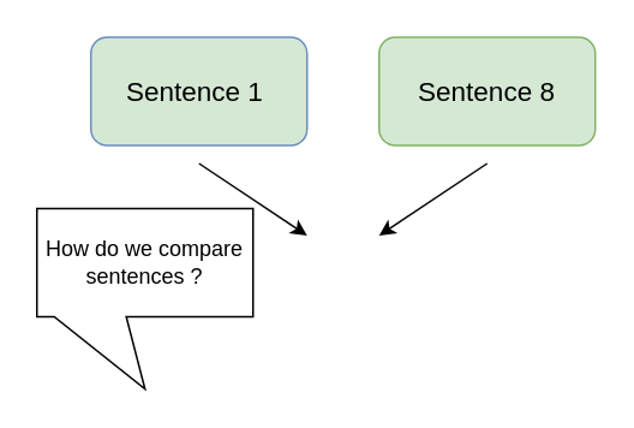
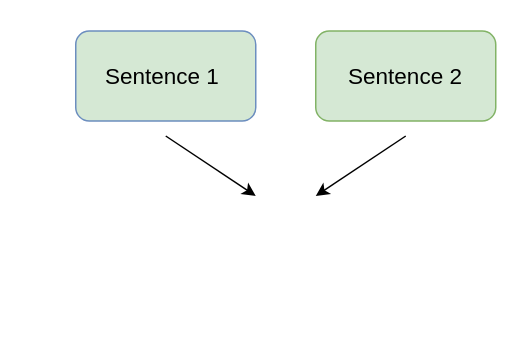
- <mxCell id="3" value="&lt;font style=&quot;font-size: 15px&quot;&gt;Sentence 8&lt;/font&gt;" style="rounded=1;whiteSpace=wrap;html=1;fillColor=#d5e8d4;strokeColor=#82b366;" vertex="1" parent="1"><mxGeometry x="210" y="20" width="120" height="60" as="geometry" /></mxCell>
+ <mxCell id="3" value="&lt;font style=&quot;font-size: 15px&quot;&gt;Sentence 2&lt;/font&gt;" style="rounded=1;whiteSpace=wrap;html=1;fillColor=#d5e8d4;strokeColor=#82b366;" vertex="1" parent="1"><mxGeometry x="210" y="20" width="120" height="60" as="geometry" /></mxCell>
- <mxCell id="7" value="How do we compare sentences ?" style="shape=callout;whiteSpace=wrap;html=1;perimeter=calloutPerimeter;size=40;position=0.08;base=40;position2=0.5;" vertex="1" parent="1"><mxGeometry x="20" y="115" width="120" height="100" as="geometry" /></mxCell>
